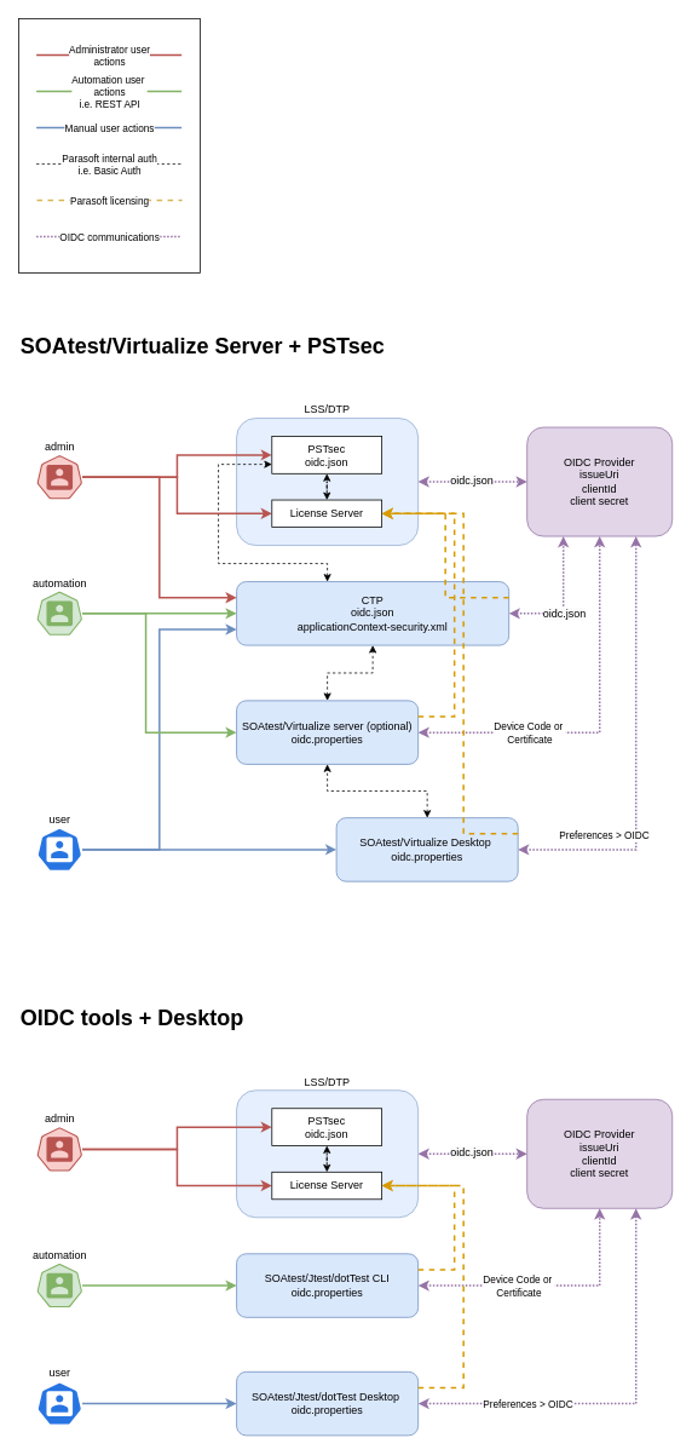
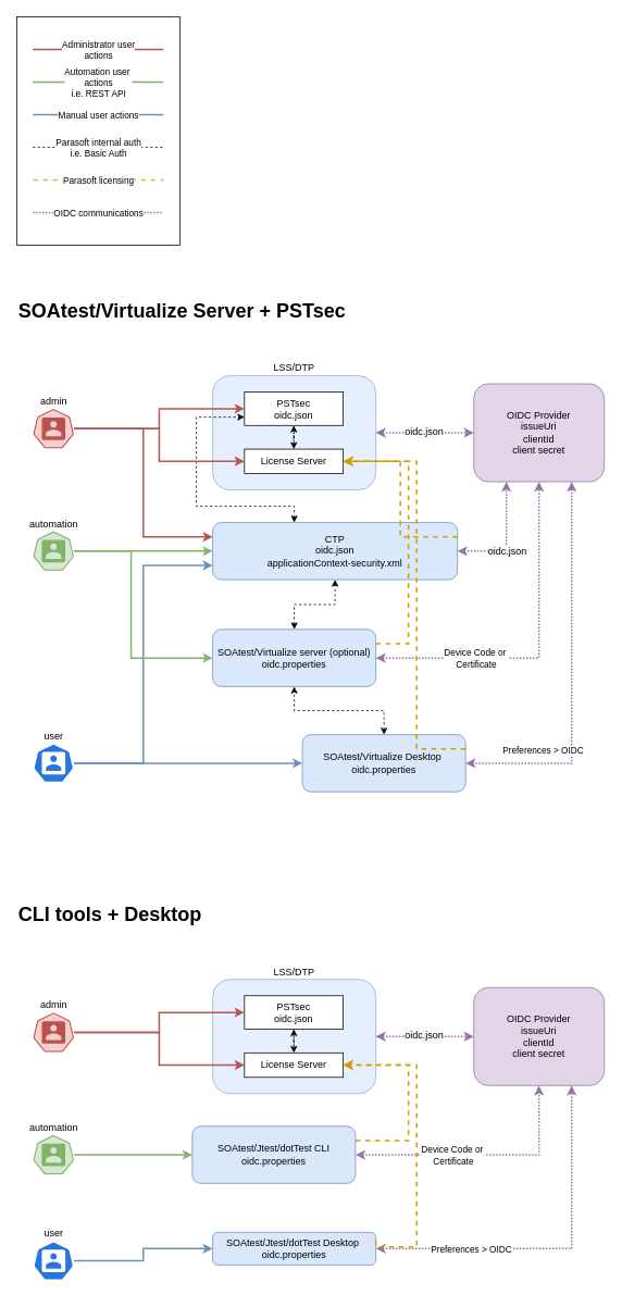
- <mxCell id="71" value="&lt;h1 style=&quot;margin-top: 0px;&quot;&gt;OIDC tools + Desktop&lt;/h1&gt;" style="text;html=1;whiteSpace=wrap;overflow=hidden;rounded=0;" parent="1" vertex="1"><mxGeometry x="20" y="1100" width="540" height="120" as="geometry" /></mxCell>
+ <mxCell id="71" value="&lt;h1 style=&quot;margin-top: 0px;&quot;&gt;CLI tools + Desktop&lt;/h1&gt;" style="text;html=1;whiteSpace=wrap;overflow=hidden;rounded=0;" parent="1" vertex="1"><mxGeometry x="20" y="1100" width="540" height="120" as="geometry" /></mxCell>
- <mxCell id="51" value="&lt;div&gt;SOAtest/Jtest/dotTest CLI&lt;br&gt;&lt;div&gt;&lt;div&gt;oidc.properties&lt;/div&gt;&lt;/div&gt;&lt;/div&gt;" style="rounded=1;whiteSpace=wrap;html=1;fillColor=#dae8fc;strokeColor=#6c8ebf;" parent="1" vertex="1"><mxGeometry x="260" y="1380" width="200" height="70" as="geometry" /></mxCell>
+ <mxCell id="51" value="&lt;div&gt;SOAtest/Jtest/dotTest CLI&lt;br&gt;&lt;div&gt;&lt;div&gt;oidc.properties&lt;/div&gt;&lt;/div&gt;&lt;/div&gt;" style="rounded=1;whiteSpace=wrap;html=1;fillColor=#dae8fc;strokeColor=#6c8ebf;" parent="1" vertex="1"><mxGeometry x="235" y="1380" width="200" height="70" as="geometry" /></mxCell>
- <mxCell id="67" value="SOAtest/Jtest/dotTest Desktop&amp;nbsp;&lt;div&gt;&lt;div&gt;oidc.properties&lt;/div&gt;&lt;/div&gt;" style="rounded=1;whiteSpace=wrap;html=1;fillColor=#dae8fc;strokeColor=#6c8ebf;" parent="1" vertex="1"><mxGeometry x="260" y="1510" width="200" height="70" as="geometry" /></mxCell>
+ <mxCell id="67" value="SOAtest/Jtest/dotTest Desktop&amp;nbsp;&lt;div&gt;&lt;div&gt;oidc.properties&lt;/div&gt;&lt;/div&gt;" style="rounded=1;whiteSpace=wrap;html=1;fillColor=#dae8fc;strokeColor=#6c8ebf;" parent="1" vertex="1"><mxGeometry x="260" y="1510" width="200" height="40" as="geometry" /></mxCell>
